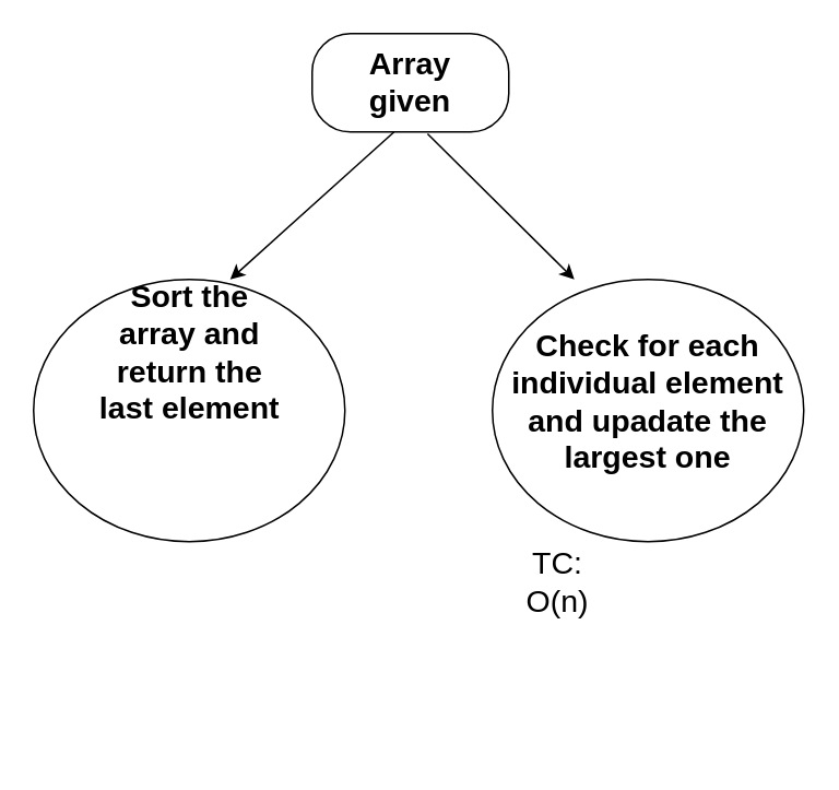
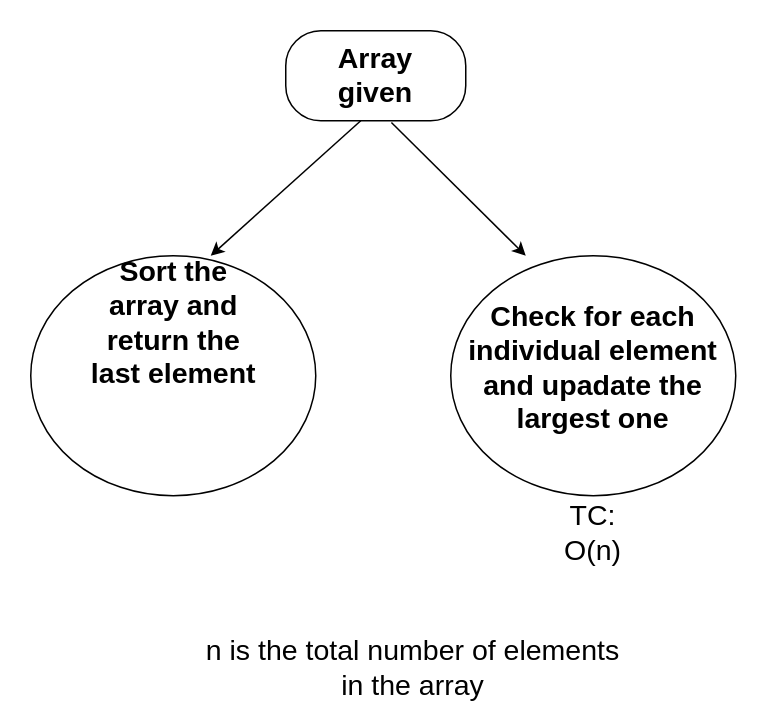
- <mxCell id="10" value="TC: O(n)" style="text;strokeColor=none;align=center;fillColor=none;html=1;verticalAlign=middle;whiteSpace=wrap;rounded=0;fontSize=19;" vertex="1" parent="1"><mxGeometry x="310" y="340" width="60" height="30" as="geometry" /></mxCell>
+ <mxCell id="10" value="TC: O(n)" style="text;strokeColor=none;align=center;fillColor=none;html=1;verticalAlign=middle;whiteSpace=wrap;rounded=0;fontSize=19;" vertex="1" parent="1"><mxGeometry x="365" y="340" width="60" height="30" as="geometry" /></mxCell>
+ <mxCell id="11" value="n is the total number of elements in the array" style="text;strokeColor=none;align=center;fillColor=none;html=1;verticalAlign=middle;whiteSpace=wrap;rounded=0;fontSize=19;" vertex="1" parent="1"><mxGeometry x="130" y="430" width="290" height="30" as="geometry" /></mxCell>
